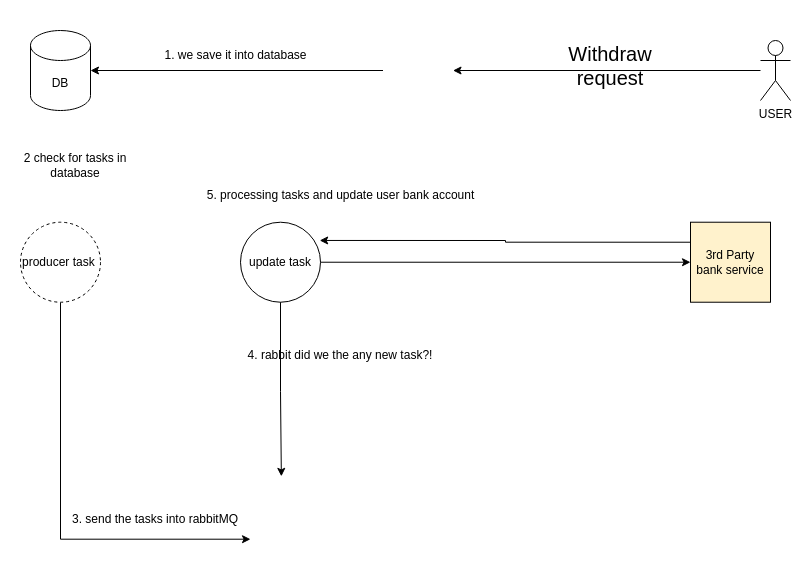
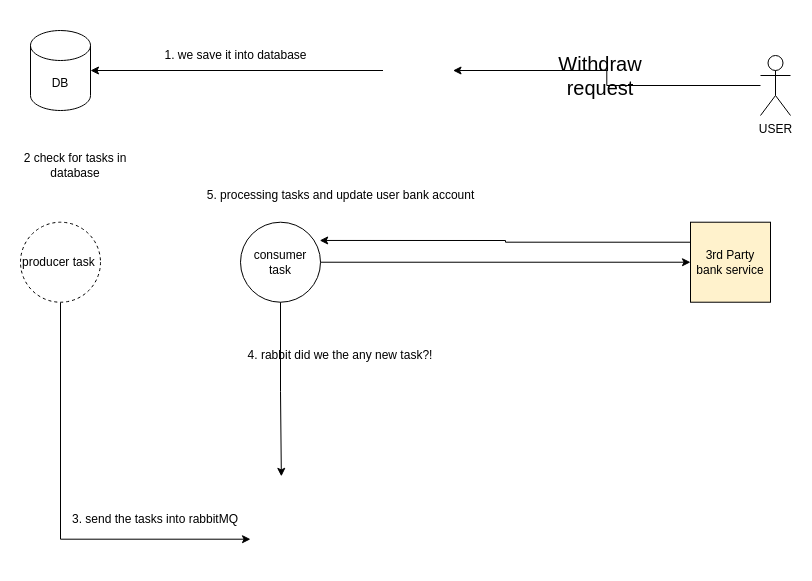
- <mxCell id="5" value="&lt;font style=&quot;font-size: 20px;&quot;&gt;Withdraw request&lt;/font&gt;" style="text;html=1;align=center;verticalAlign=middle;whiteSpace=wrap;rounded=0;" vertex="1" parent="1"><mxGeometry x="540" y="20" width="140" height="90" as="geometry" /></mxCell>
+ <mxCell id="5" value="&lt;font style=&quot;font-size: 20px;&quot;&gt;Withdraw request&lt;/font&gt;" style="text;html=1;align=center;verticalAlign=middle;whiteSpace=wrap;rounded=0;" vertex="1" parent="1"><mxGeometry x="530" y="30" width="140" height="90" as="geometry" /></mxCell>
- <mxCell id="4" value="USER" style="shape=umlActor;verticalLabelPosition=bottom;verticalAlign=top;html=1;outlineConnect=0;" vertex="1" parent="1"><mxGeometry x="760" y="40" width="30" height="60" as="geometry" /></mxCell>
+ <mxCell id="4" value="USER" style="shape=umlActor;verticalLabelPosition=bottom;verticalAlign=top;html=1;outlineConnect=0;" vertex="1" parent="1"><mxGeometry x="760" y="55" width="30" height="60" as="geometry" /></mxCell>
- <mxCell id="15" value="update task" style="ellipse;whiteSpace=wrap;html=1;aspect=fixed;" vertex="1" parent="1"><mxGeometry x="240" y="221.72" width="80" height="80" as="geometry" /></mxCell>
+ <mxCell id="15" value="consumer task" style="ellipse;whiteSpace=wrap;html=1;aspect=fixed;" vertex="1" parent="1"><mxGeometry x="240" y="221.72" width="80" height="80" as="geometry" /></mxCell>
